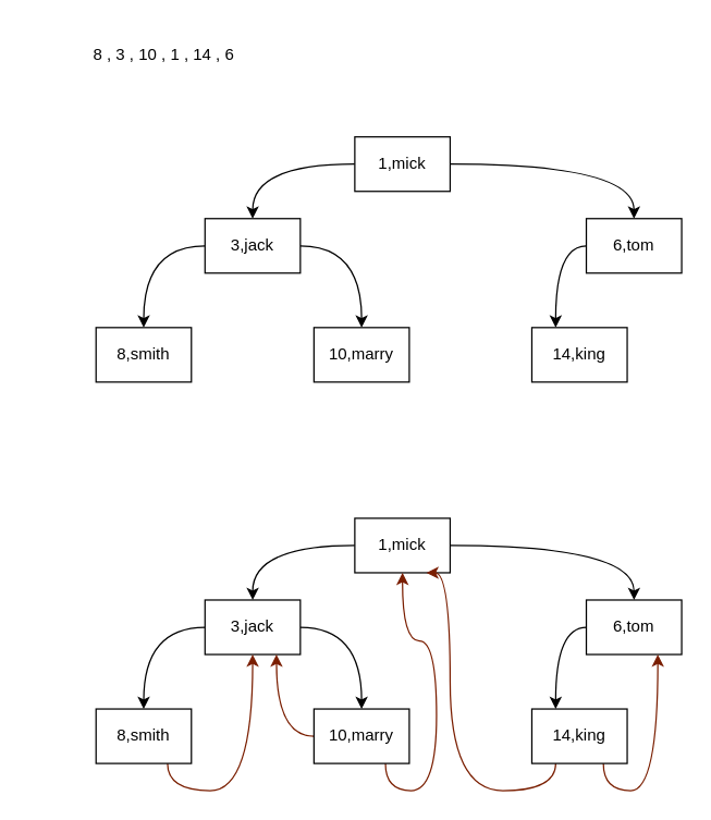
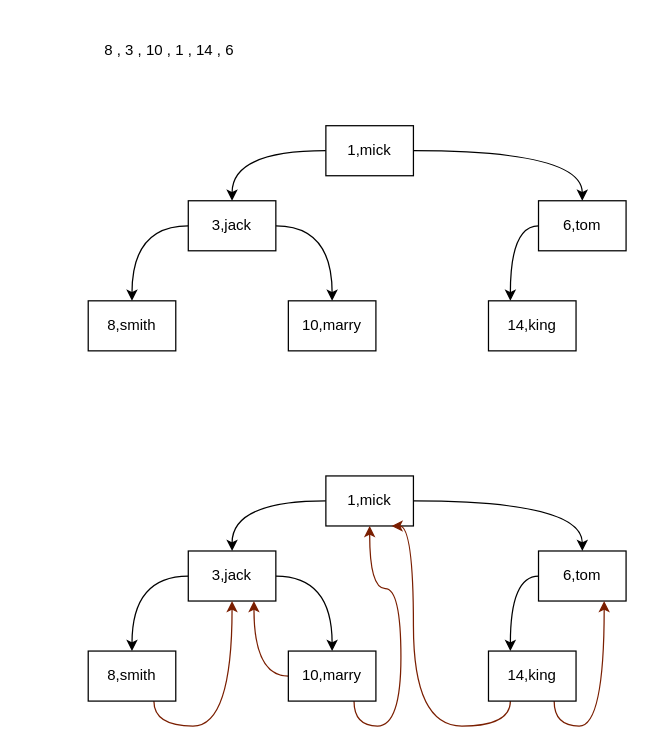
- <mxCell id="13" value="8 , 3 , 10 , 1 , 14 , 6" style="text;html=1;strokeColor=none;fillColor=none;align=center;verticalAlign=middle;whiteSpace=wrap;rounded=0;" vertex="1" parent="1"><mxGeometry x="5" y="20" width="230" height="40" as="geometry" /></mxCell>
+ <mxCell id="13" value="8 , 3 , 10 , 1 , 14 , 6" style="text;html=1;strokeColor=none;fillColor=none;align=center;verticalAlign=middle;whiteSpace=wrap;rounded=0;" vertex="1" parent="1"><mxGeometry x="20" y="20" width="230" height="40" as="geometry" /></mxCell>
